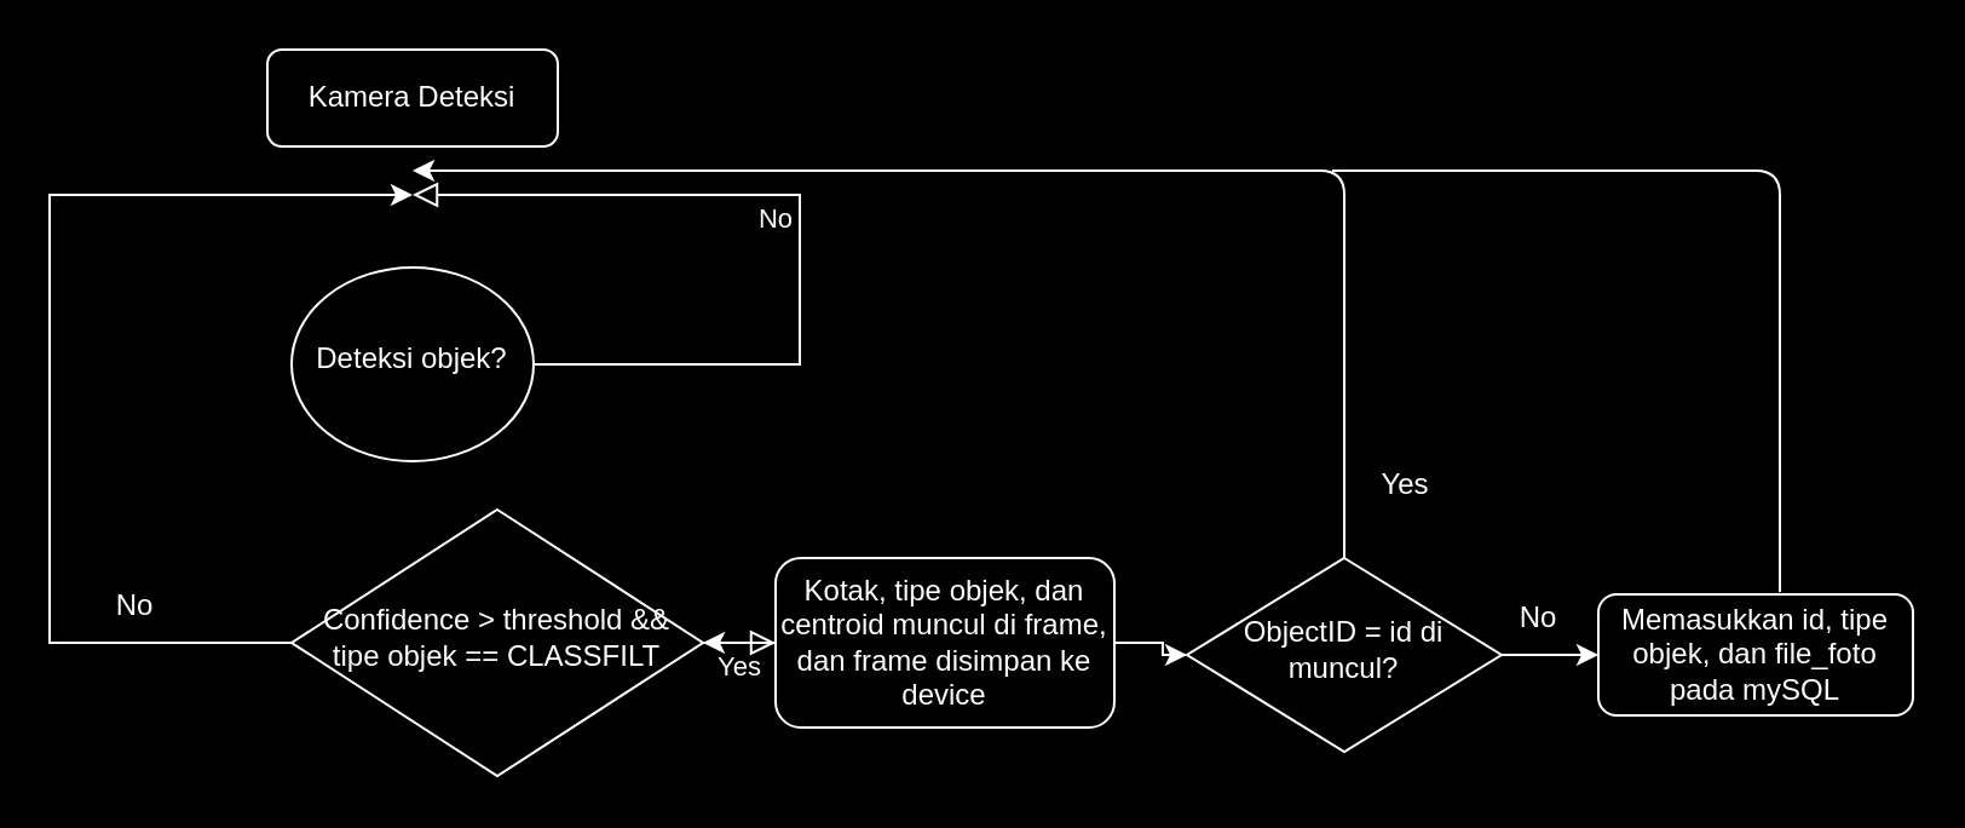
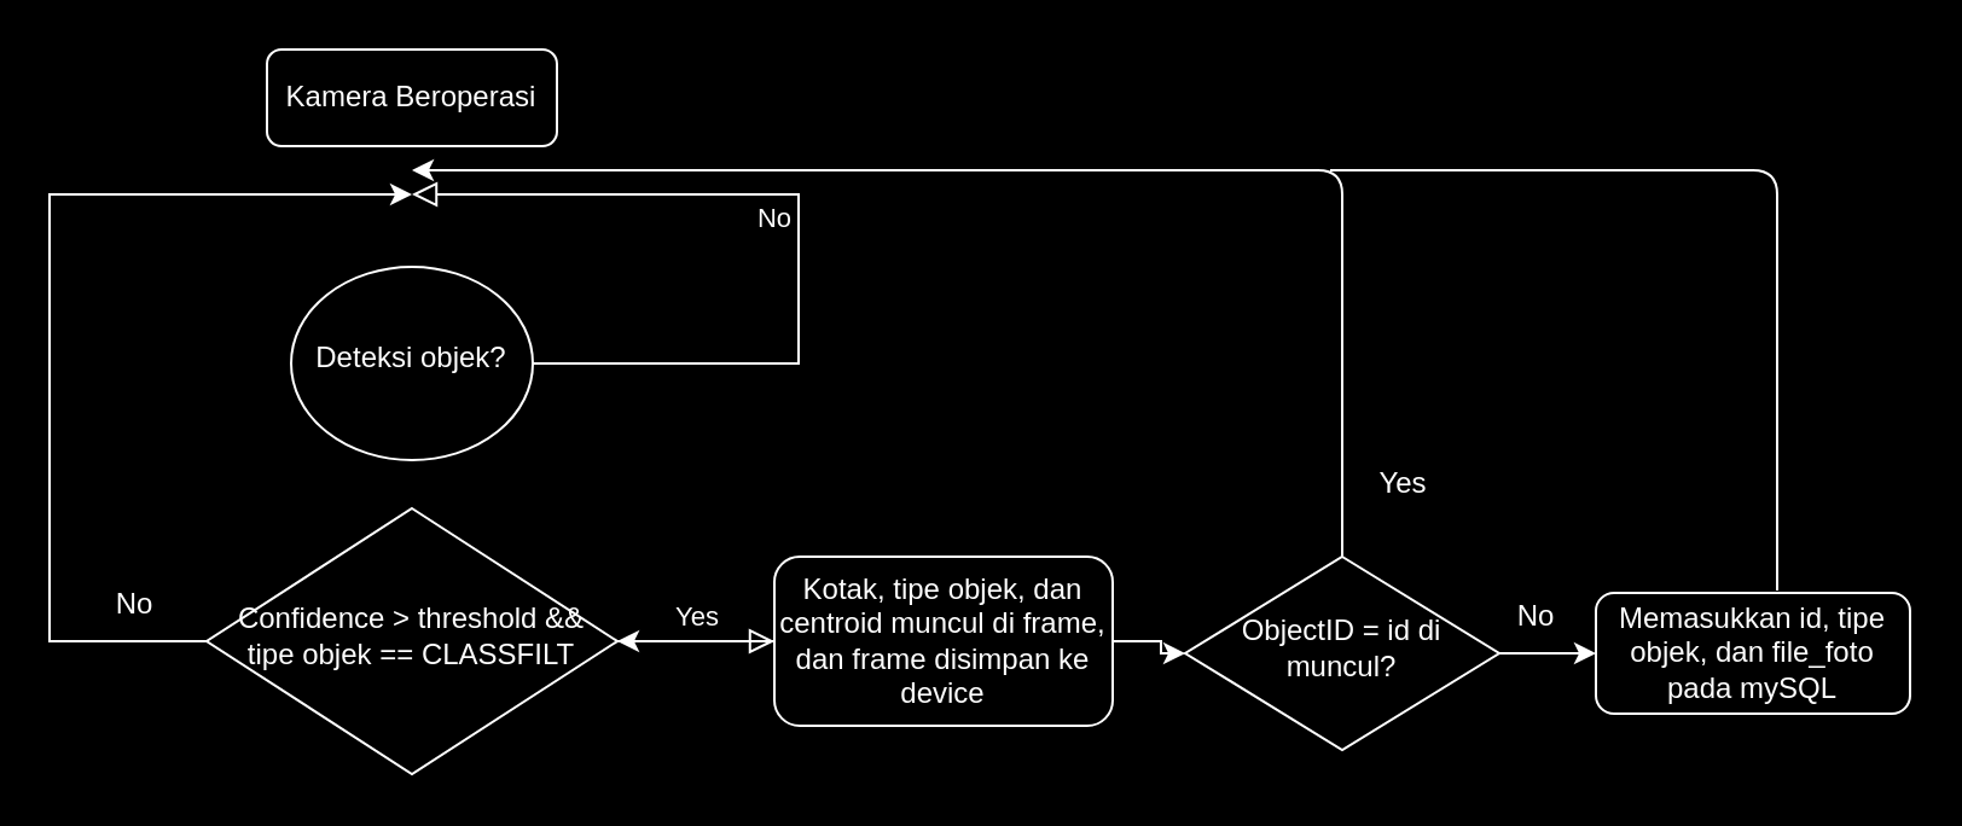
- <mxCell id="2" value="Kamera Deteksi" style="rounded=1;whiteSpace=wrap;html=1;fontSize=12;glass=0;strokeWidth=1;shadow=0;strokeColor=#FFFFFF;fillColor=none;fontColor=#FFFFFF;" parent="1" vertex="1"><mxGeometry x="110" y="20" width="120" height="40" as="geometry" /></mxCell>
+ <mxCell id="2" value="Kamera Beroperasi" style="rounded=1;whiteSpace=wrap;html=1;fontSize=12;glass=0;strokeWidth=1;shadow=0;strokeColor=#FFFFFF;fillColor=none;fontColor=#FFFFFF;" parent="1" vertex="1"><mxGeometry x="110" y="20" width="120" height="40" as="geometry" /></mxCell>
- <mxCell id="7" value="Confidence &amp;gt; threshold &amp;amp;&amp;amp; tipe objek == CLASSFILT" style="rhombus;whiteSpace=wrap;html=1;shadow=0;fontFamily=Helvetica;fontSize=12;align=center;strokeWidth=1;spacing=6;spacingTop=-4;fontColor=#FFFFFF;strokeColor=#FFFFFF;fillColor=none;" parent="1" vertex="1"><mxGeometry x="120" y="210" width="170" height="110" as="geometry" /></mxCell>
+ <mxCell id="7" value="Confidence &amp;gt; threshold &amp;amp;&amp;amp; tipe objek == CLASSFILT" style="rhombus;whiteSpace=wrap;html=1;shadow=0;fontFamily=Helvetica;fontSize=12;align=center;strokeWidth=1;spacing=6;spacingTop=-4;fontColor=#FFFFFF;strokeColor=#FFFFFF;fillColor=none;" parent="1" vertex="1"><mxGeometry x="85" y="210" width="170" height="110" as="geometry" /></mxCell>
